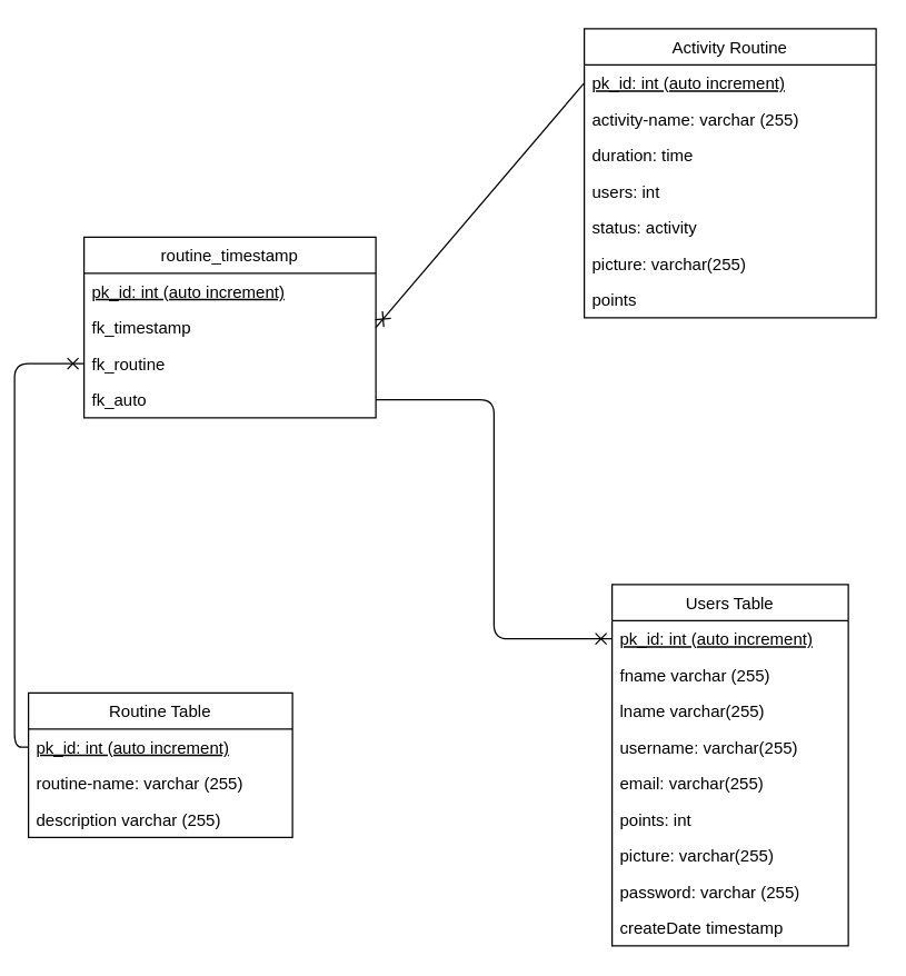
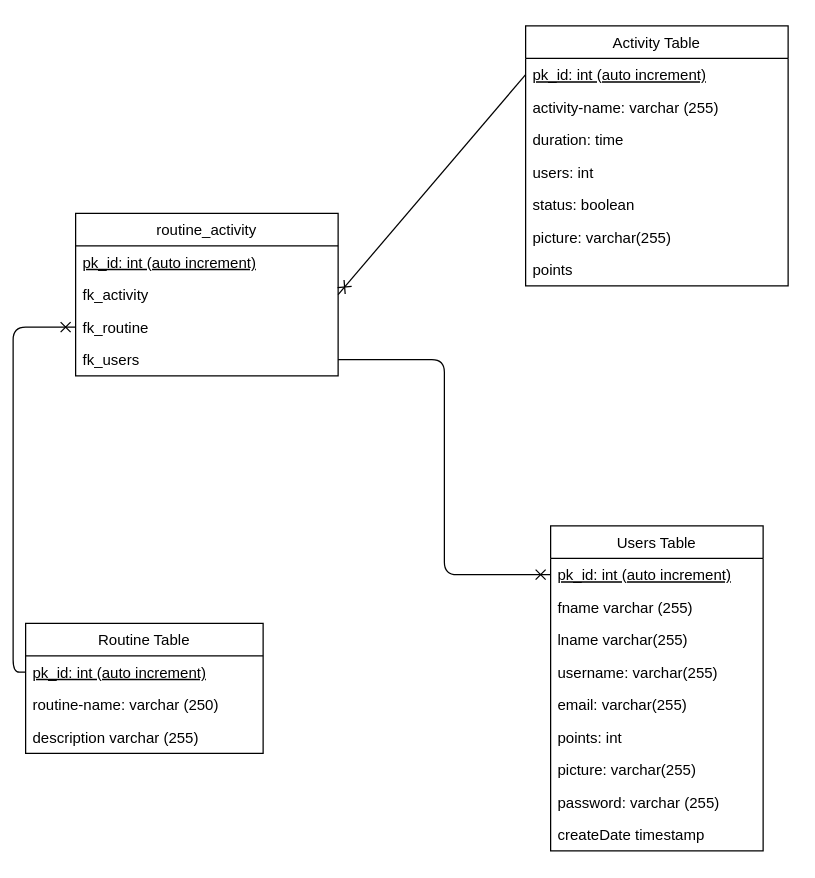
- <mxCell id="6" value="Activity Routine" style="swimlane;fontStyle=0;childLayout=stackLayout;horizontal=1;startSize=26;fillColor=none;horizontalStack=0;resizeParent=1;resizeParentMax=0;resizeLast=0;collapsible=1;marginBottom=0;" parent="1" vertex="1"><mxGeometry x="420" y="20" width="210" height="208" as="geometry" /></mxCell>
+ <mxCell id="6" value="Activity Table" style="swimlane;fontStyle=0;childLayout=stackLayout;horizontal=1;startSize=26;fillColor=none;horizontalStack=0;resizeParent=1;resizeParentMax=0;resizeLast=0;collapsible=1;marginBottom=0;" parent="1" vertex="1"><mxGeometry x="420" y="20" width="210" height="208" as="geometry" /></mxCell>
- <mxCell id="11" value="status: activity" style="text;strokeColor=none;fillColor=none;align=left;verticalAlign=top;spacingLeft=4;spacingRight=4;overflow=hidden;rotatable=0;points=[[0,0.5],[1,0.5]];portConstraint=eastwest;" parent="6" vertex="1"><mxGeometry y="130" width="210" height="26" as="geometry" /></mxCell>
+ <mxCell id="11" value="status: boolean" style="text;strokeColor=none;fillColor=none;align=left;verticalAlign=top;spacingLeft=4;spacingRight=4;overflow=hidden;rotatable=0;points=[[0,0.5],[1,0.5]];portConstraint=eastwest;" parent="6" vertex="1"><mxGeometry y="130" width="210" height="26" as="geometry" /></mxCell>
- <mxCell id="24" value="routine_timestamp" style="swimlane;fontStyle=0;childLayout=stackLayout;horizontal=1;startSize=26;fillColor=none;horizontalStack=0;resizeParent=1;resizeParentMax=0;resizeLast=0;collapsible=1;marginBottom=0;" vertex="1" parent="1"><mxGeometry x="60" y="170" width="210" height="130" as="geometry" /></mxCell>
+ <mxCell id="24" value="routine_activity" style="swimlane;fontStyle=0;childLayout=stackLayout;horizontal=1;startSize=26;fillColor=none;horizontalStack=0;resizeParent=1;resizeParentMax=0;resizeLast=0;collapsible=1;marginBottom=0;" vertex="1" parent="1"><mxGeometry x="60" y="170" width="210" height="130" as="geometry" /></mxCell>
- <mxCell id="26" value="fk_timestamp" style="text;strokeColor=none;fillColor=none;align=left;verticalAlign=top;spacingLeft=4;spacingRight=4;overflow=hidden;rotatable=0;points=[[0,0.5],[1,0.5]];portConstraint=eastwest;" vertex="1" parent="24"><mxGeometry y="52" width="210" height="26" as="geometry" /></mxCell>
+ <mxCell id="26" value="fk_activity" style="text;strokeColor=none;fillColor=none;align=left;verticalAlign=top;spacingLeft=4;spacingRight=4;overflow=hidden;rotatable=0;points=[[0,0.5],[1,0.5]];portConstraint=eastwest;" vertex="1" parent="24"><mxGeometry y="52" width="210" height="26" as="geometry" /></mxCell>
- <mxCell id="28" value="fk_auto" style="text;strokeColor=none;fillColor=none;align=left;verticalAlign=top;spacingLeft=4;spacingRight=4;overflow=hidden;rotatable=0;points=[[0,0.5],[1,0.5]];portConstraint=eastwest;" vertex="1" parent="24"><mxGeometry y="104" width="210" height="26" as="geometry" /></mxCell>
+ <mxCell id="28" value="fk_users" style="text;strokeColor=none;fillColor=none;align=left;verticalAlign=top;spacingLeft=4;spacingRight=4;overflow=hidden;rotatable=0;points=[[0,0.5],[1,0.5]];portConstraint=eastwest;" vertex="1" parent="24"><mxGeometry y="104" width="210" height="26" as="geometry" /></mxCell>
- <mxCell id="4" value="routine-name: varchar (255)" style="text;strokeColor=none;fillColor=none;align=left;verticalAlign=top;spacingLeft=4;spacingRight=4;overflow=hidden;rotatable=0;points=[[0,0.5],[1,0.5]];portConstraint=eastwest;" parent="2" vertex="1"><mxGeometry y="52" width="190" height="26" as="geometry" /></mxCell>
+ <mxCell id="4" value="routine-name: varchar (250)" style="text;strokeColor=none;fillColor=none;align=left;verticalAlign=top;spacingLeft=4;spacingRight=4;overflow=hidden;rotatable=0;points=[[0,0.5],[1,0.5]];portConstraint=eastwest;" parent="2" vertex="1"><mxGeometry y="52" width="190" height="26" as="geometry" /></mxCell>
